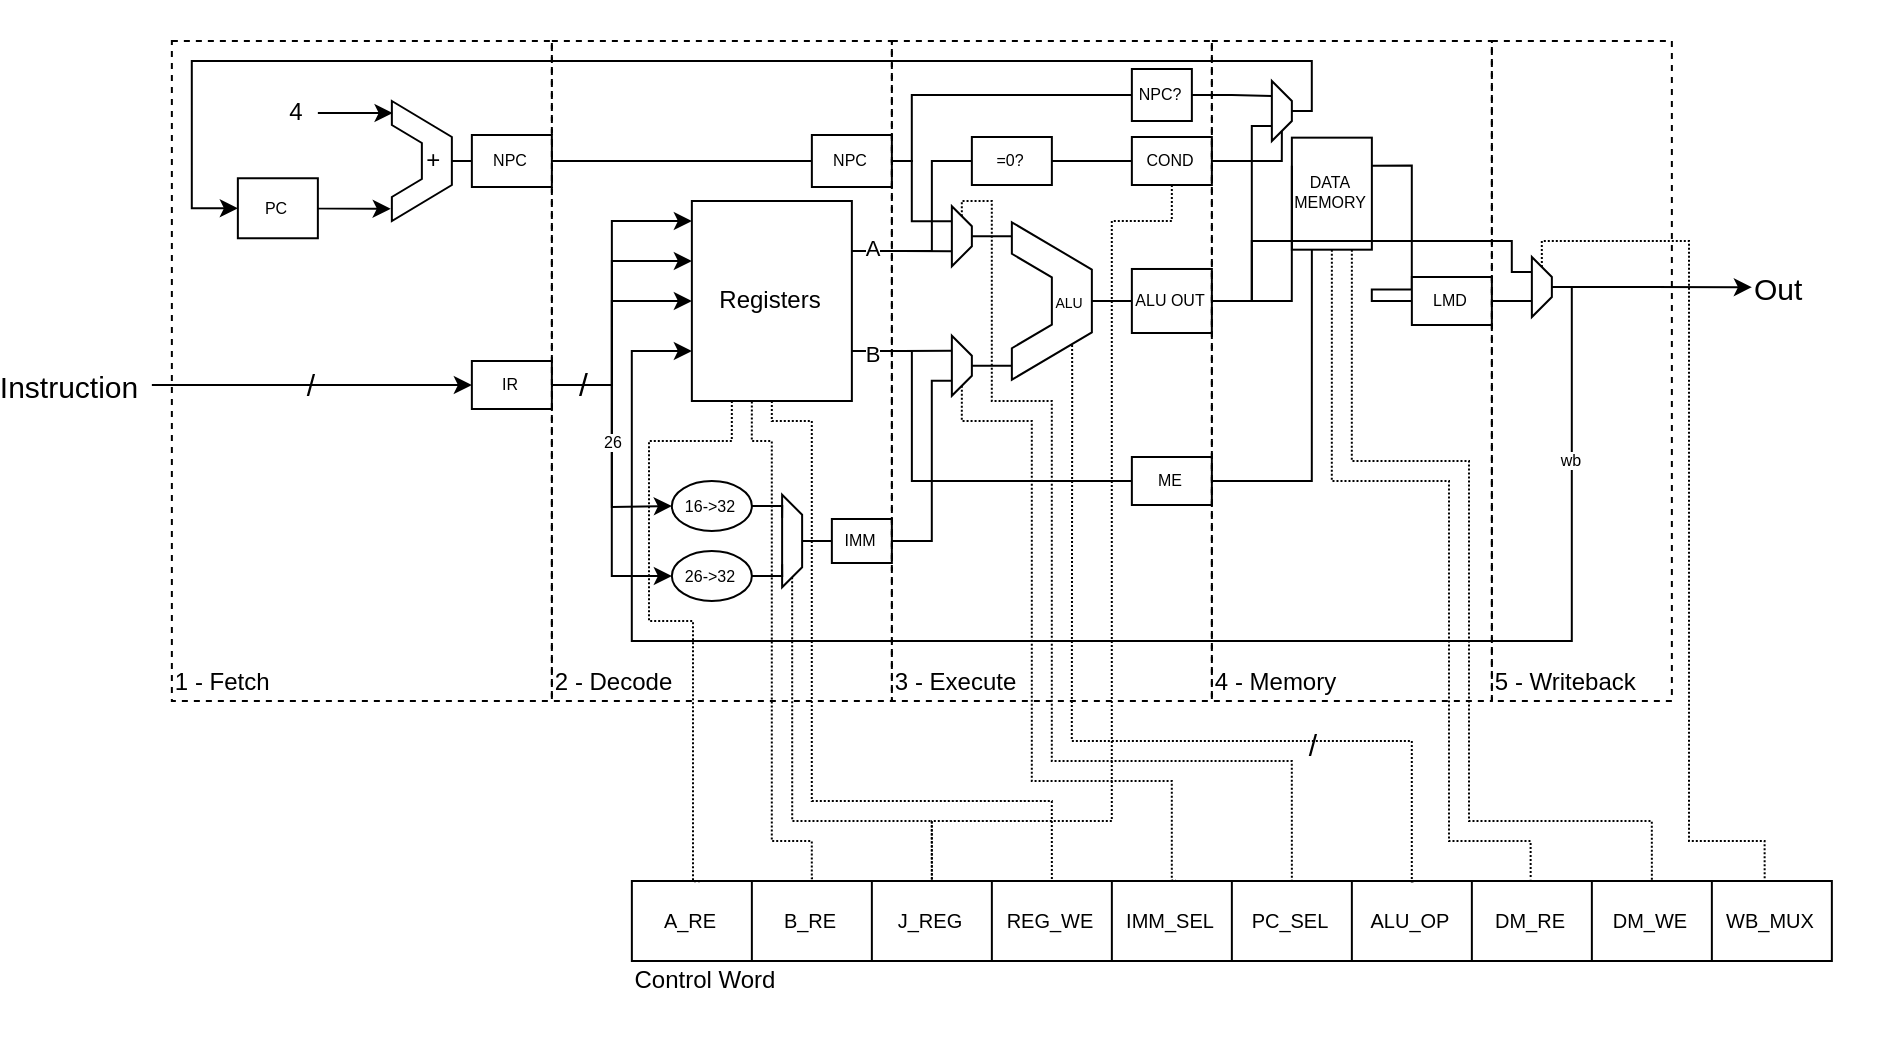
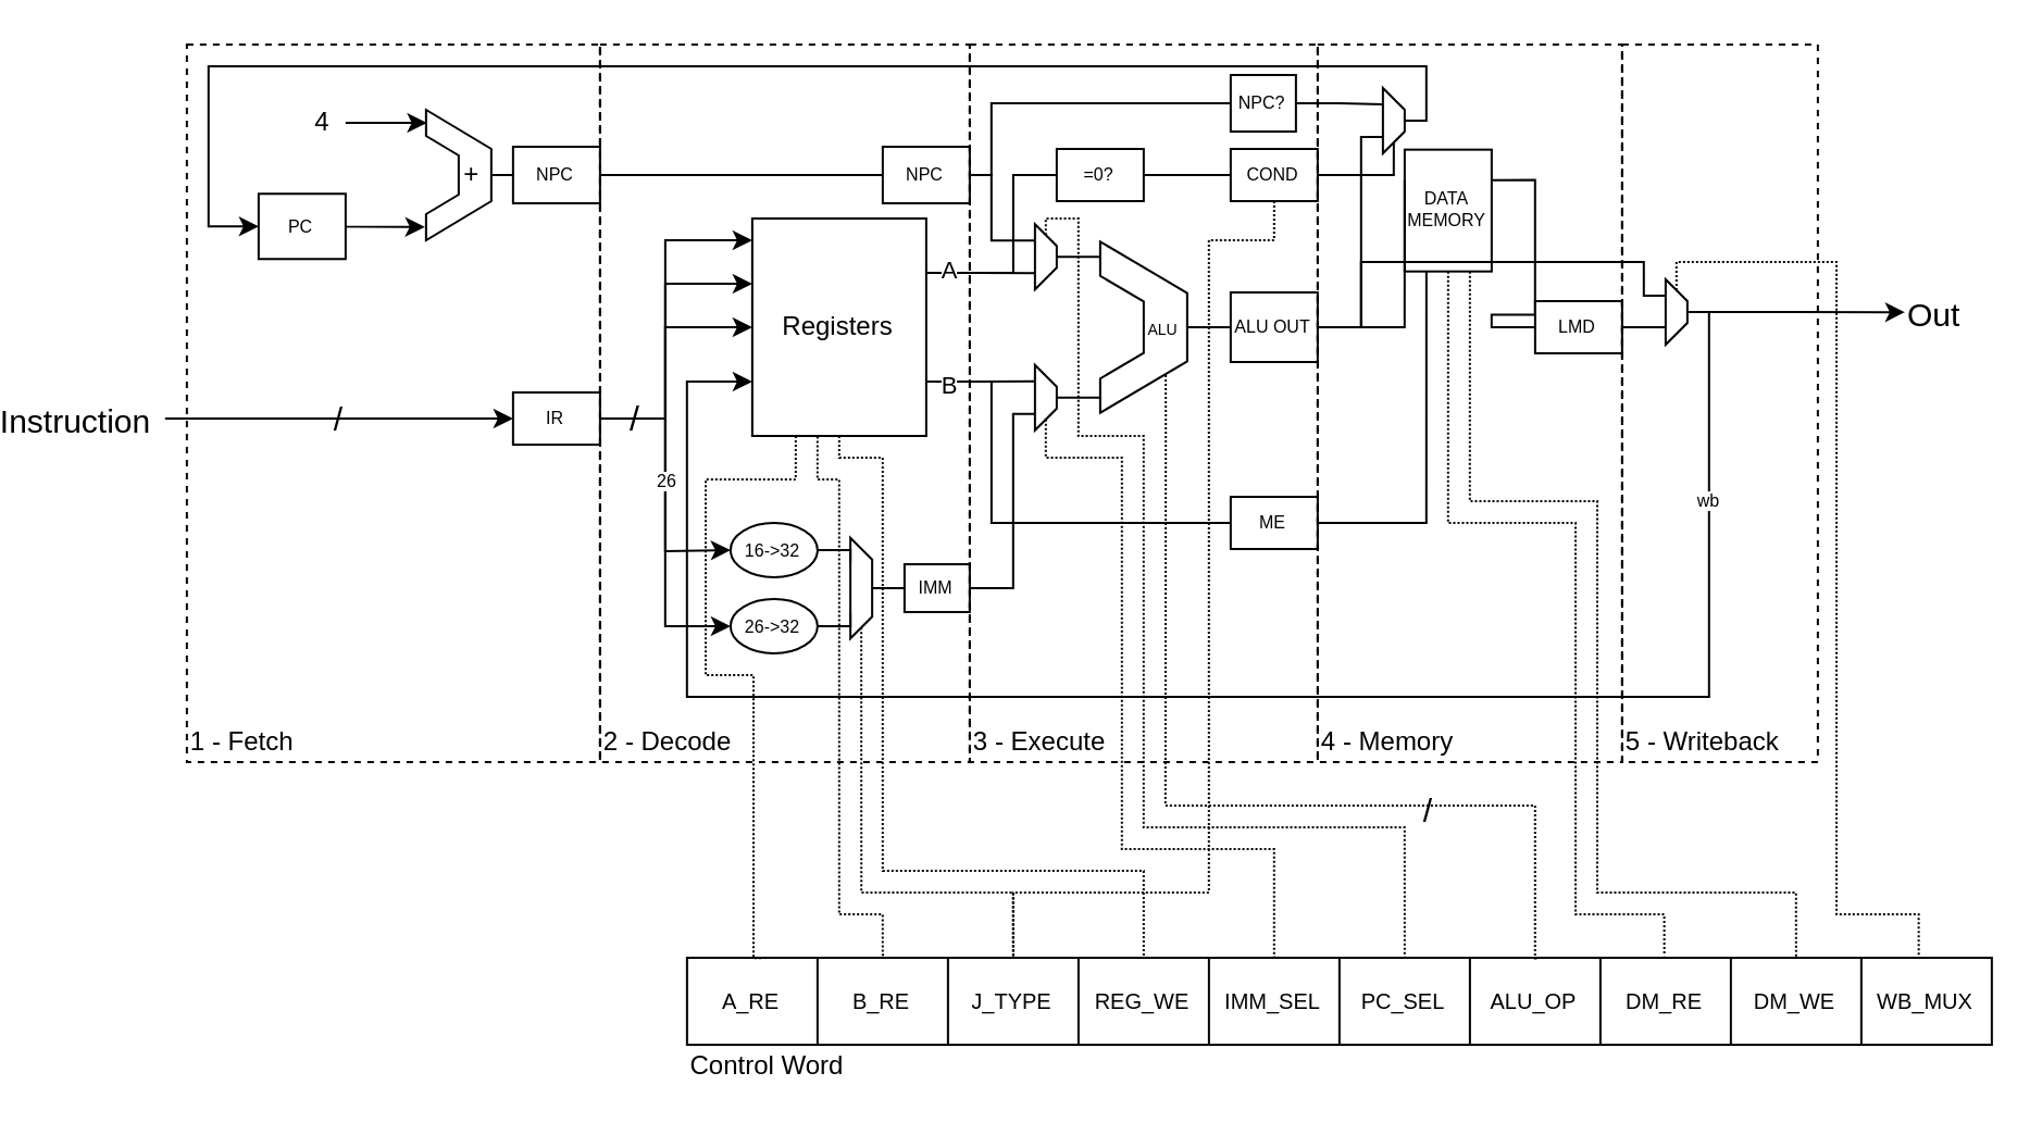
- <mxCell id="50" value="J_REG" style="shape=partialRectangle;html=1;whiteSpace=wrap;connectable=0;overflow=hidden;fillColor=none;top=0;left=0;bottom=0;right=0;pointerEvents=1;rounded=0;fontSize=10;strokeColor=default;strokeWidth=1;" vertex="1" parent="47"><mxGeometry x="120" width="60" height="40" as="geometry"><mxRectangle width="60" height="40" as="alternateBounds" /></mxGeometry></mxCell>
+ <mxCell id="50" value="J_TYPE" style="shape=partialRectangle;html=1;whiteSpace=wrap;connectable=0;overflow=hidden;fillColor=none;top=0;left=0;bottom=0;right=0;pointerEvents=1;rounded=0;fontSize=10;strokeColor=default;strokeWidth=1;" vertex="1" parent="47"><mxGeometry x="120" width="60" height="40" as="geometry"><mxRectangle width="60" height="40" as="alternateBounds" /></mxGeometry></mxCell>
